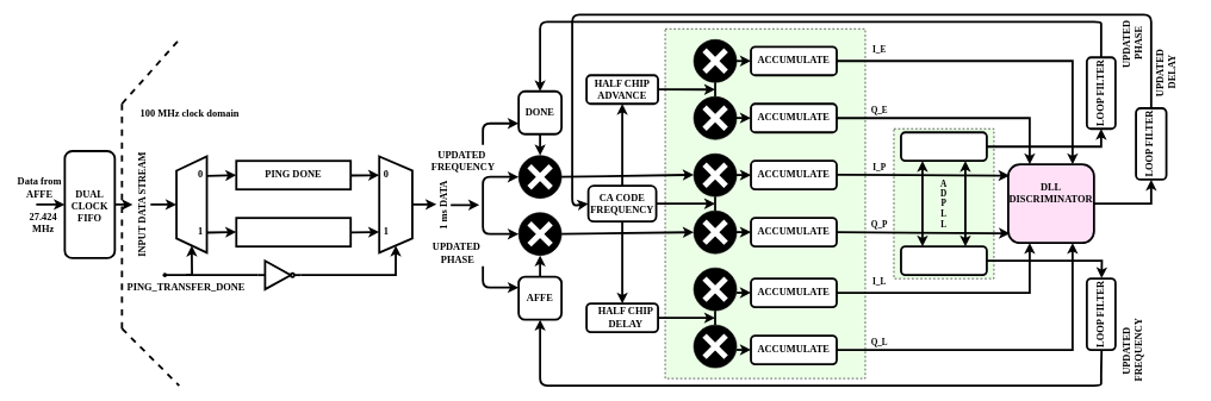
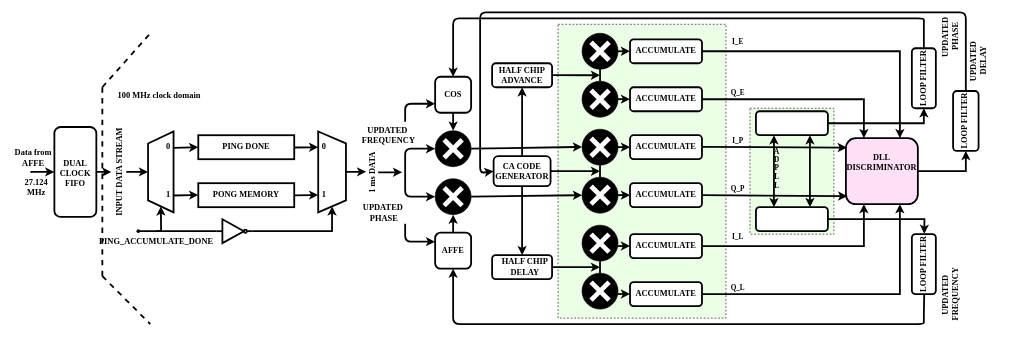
- <mxCell id="40" value="&lt;font style=&quot;font-size: 14px;&quot; face=&quot;Times New Roman&quot;&gt;&lt;b&gt;DONE&lt;/b&gt;&lt;/font&gt;" style="text;html=1;align=center;verticalAlign=middle;whiteSpace=wrap;rounded=0;" vertex="1" parent="1"><mxGeometry x="725" y="142.5" width="60" height="30" as="geometry" /></mxCell>
+ <mxCell id="40" value="&lt;font style=&quot;font-size: 14px;&quot; face=&quot;Times New Roman&quot;&gt;&lt;b&gt;COS&lt;/b&gt;&lt;/font&gt;" style="text;html=1;align=center;verticalAlign=middle;whiteSpace=wrap;rounded=0;" vertex="1" parent="1"><mxGeometry x="725" y="142.5" width="60" height="30" as="geometry" /></mxCell>
- <mxCell id="42" value="&lt;div&gt;&lt;b&gt;&lt;font style=&quot;font-size: 14px;&quot; face=&quot;Times New Roman&quot;&gt;CA CODE&lt;/font&gt;&lt;/b&gt;&lt;/div&gt;&lt;div&gt;&lt;b&gt;&lt;font style=&quot;font-size: 14px;&quot; face=&quot;Times New Roman&quot;&gt;FREQUENCY&lt;/font&gt;&lt;font face=&quot;9OAc3o7K2-tYkBuDYFM8&quot;&gt;&lt;br&gt;&lt;/font&gt;&lt;/b&gt; &lt;/div&gt;" style="text;html=1;align=center;verticalAlign=middle;whiteSpace=wrap;rounded=0;" vertex="1" parent="1"><mxGeometry x="825" y="267.5" width="90" height="35" as="geometry" /></mxCell>
+ <mxCell id="42" value="&lt;div&gt;&lt;b&gt;&lt;font style=&quot;font-size: 14px;&quot; face=&quot;Times New Roman&quot;&gt;CA CODE&lt;/font&gt;&lt;/b&gt;&lt;/div&gt;&lt;div&gt;&lt;b&gt;&lt;font style=&quot;font-size: 14px;&quot; face=&quot;Times New Roman&quot;&gt;GENERATOR&lt;/font&gt;&lt;font face=&quot;9OAc3o7K2-tYkBuDYFM8&quot;&gt;&lt;br&gt;&lt;/font&gt;&lt;/b&gt; &lt;/div&gt;" style="text;html=1;align=center;verticalAlign=middle;whiteSpace=wrap;rounded=0;" vertex="1" parent="1"><mxGeometry x="825" y="267.5" width="90" height="35" as="geometry" /></mxCell>
- <mxCell id="108" value="&lt;font face=&quot;Times New Roman&quot; style=&quot;font-size: 12px;&quot;&gt;&lt;b style=&quot;&quot;&gt;A&lt;/b&gt;&lt;/font&gt;&lt;div&gt;&lt;font face=&quot;guI6MOh6rs-SeU2c8WZl&quot; style=&quot;font-size: 12px;&quot;&gt;&lt;b style=&quot;&quot;&gt;D&lt;/b&gt;&lt;/font&gt;&lt;/div&gt;&lt;div&gt;&lt;font style=&quot;font-size: 12px;&quot; face=&quot;Times New Roman&quot;&gt;&lt;b style=&quot;&quot;&gt;P&lt;/b&gt;&lt;/font&gt;&lt;/div&gt;&lt;div&gt;&lt;font style=&quot;font-size: 12px;&quot; face=&quot;Times New Roman&quot;&gt;&lt;b style=&quot;&quot;&gt;L&lt;/b&gt;&lt;/font&gt;&lt;/div&gt;&lt;div&gt;&lt;font style=&quot;font-size: 12px;&quot; face=&quot;Times New Roman&quot;&gt;&lt;b style=&quot;&quot;&gt;L&lt;/b&gt;&lt;/font&gt;&lt;/div&gt;" style="text;html=1;align=center;verticalAlign=middle;whiteSpace=wrap;rounded=0;" vertex="1" parent="1"><mxGeometry x="1310" y="250" width="20" height="70" as="geometry" /></mxCell>
+ <mxCell id="108" value="&lt;font face=&quot;Times New Roman&quot; style=&quot;font-size: 12px;&quot;&gt;&lt;b style=&quot;&quot;&gt;A&lt;/b&gt;&lt;/font&gt;&lt;div&gt;&lt;font face=&quot;guI6MOh6rs-SeU2c8WZl&quot; style=&quot;font-size: 12px;&quot;&gt;&lt;b style=&quot;&quot;&gt;D&lt;/b&gt;&lt;/font&gt;&lt;/div&gt;&lt;div&gt;&lt;font style=&quot;font-size: 12px;&quot; face=&quot;Times New Roman&quot;&gt;&lt;b style=&quot;&quot;&gt;P&lt;/b&gt;&lt;/font&gt;&lt;/div&gt;&lt;div&gt;&lt;font style=&quot;font-size: 12px;&quot; face=&quot;Times New Roman&quot;&gt;&lt;b style=&quot;&quot;&gt;L&lt;/b&gt;&lt;/font&gt;&lt;/div&gt;&lt;div&gt;&lt;font style=&quot;font-size: 12px;&quot; face=&quot;Times New Roman&quot;&gt;&lt;b style=&quot;&quot;&gt;L&lt;/b&gt;&lt;/font&gt;&lt;/div&gt;" style="text;html=1;align=center;verticalAlign=middle;whiteSpace=wrap;rounded=0;" vertex="1" parent="1"><mxGeometry x="1285" y="245" width="20" height="70" as="geometry" /></mxCell>
- <mxCell id="136" value="&lt;font style=&quot;font-size: 14px;&quot; face=&quot;Times New Roman&quot;&gt;&lt;b&gt;27.424 MHz&lt;/b&gt;&lt;/font&gt;" style="text;html=1;align=center;verticalAlign=middle;whiteSpace=wrap;rounded=0;" vertex="1" parent="1"><mxGeometry x="30" y="297.5" width="60" height="30" as="geometry" /></mxCell>
+ <mxCell id="136" value="&lt;font style=&quot;font-size: 14px;&quot; face=&quot;Times New Roman&quot;&gt;&lt;b&gt;27.124 MHz&lt;/b&gt;&lt;/font&gt;" style="text;html=1;align=center;verticalAlign=middle;whiteSpace=wrap;rounded=0;" vertex="1" parent="1"><mxGeometry x="30" y="297.5" width="60" height="30" as="geometry" /></mxCell>
+ <mxCell id="118" value="&lt;font style=&quot;font-size: 14px;&quot; face=&quot;Times New Roman&quot;&gt;&lt;b&gt;PONG MEMORY&lt;/b&gt;&lt;/font&gt;" style="text;html=1;align=center;verticalAlign=middle;whiteSpace=wrap;rounded=0;" vertex="1" parent="1"><mxGeometry x="350" y="310" width="120" height="30" as="geometry" /></mxCell>
- <mxCell id="130" value="&lt;font style=&quot;font-size: 14px;&quot; face=&quot;Times New Roman&quot;&gt;&lt;b&gt;PING_TRANSFER_DONE&lt;/b&gt;&lt;/font&gt;" style="text;html=1;align=center;verticalAlign=middle;whiteSpace=wrap;rounded=0;" vertex="1" parent="1"><mxGeometry x="170" y="387.5" width="180" height="30" as="geometry" /></mxCell>
+ <mxCell id="130" value="&lt;font style=&quot;font-size: 14px;&quot; face=&quot;Times New Roman&quot;&gt;&lt;b&gt;PING_ACCUMULATE_DONE&lt;/b&gt;&lt;/font&gt;" style="text;html=1;align=center;verticalAlign=middle;whiteSpace=wrap;rounded=0;" vertex="1" parent="1"><mxGeometry x="170" y="387.5" width="180" height="30" as="geometry" /></mxCell>
